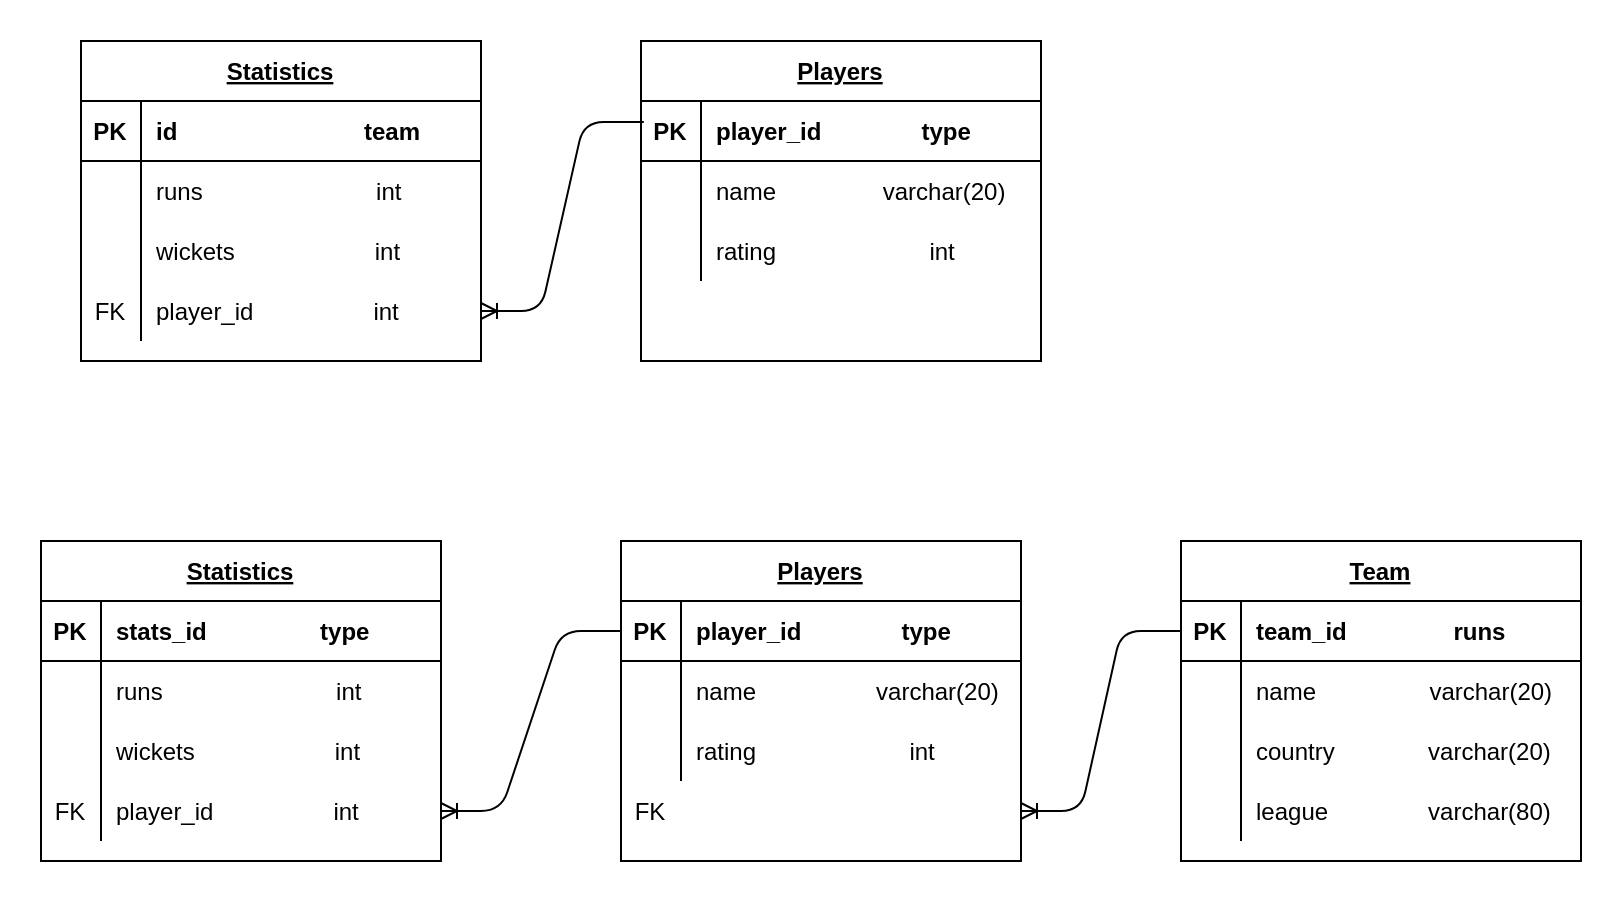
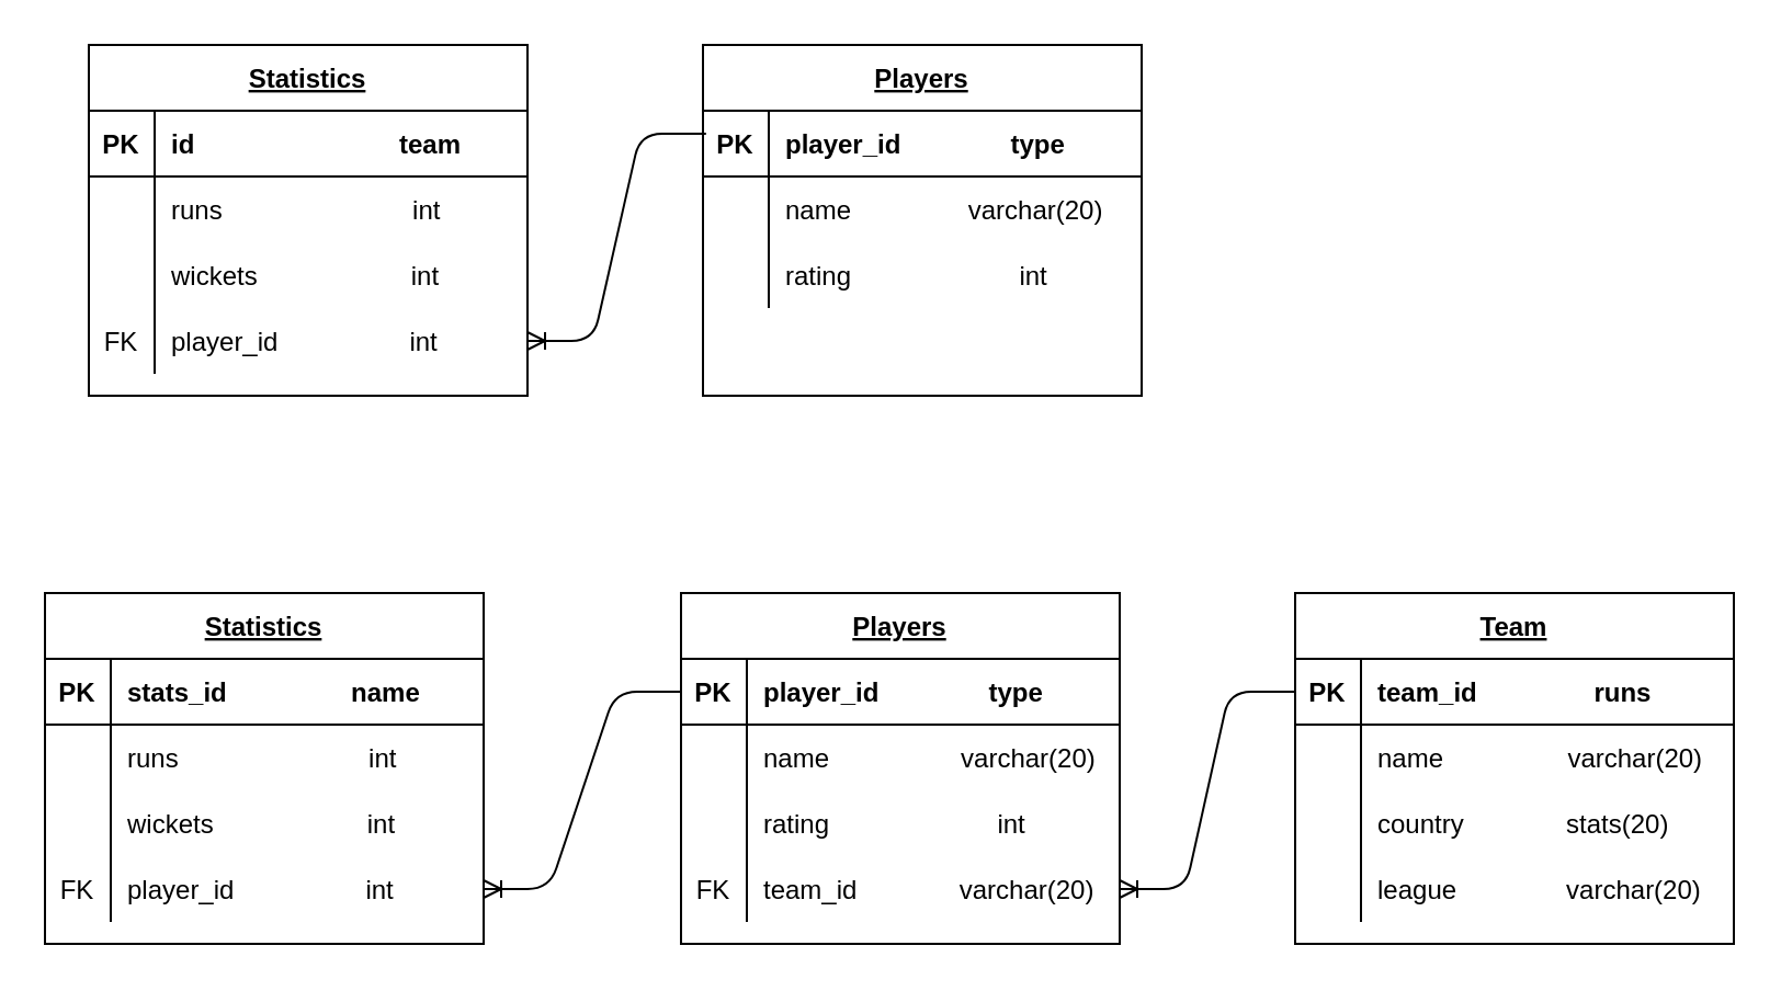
- <mxCell id="59" value="stats_id                 type" style="shape=partialRectangle;connectable=0;fillColor=none;top=0;left=0;bottom=0;right=0;align=left;spacingLeft=6;fontStyle=1;overflow=hidden;" parent="57" vertex="1"><mxGeometry x="30" width="170" height="30" as="geometry" /></mxCell>
+ <mxCell id="59" value="stats_id                 name" style="shape=partialRectangle;connectable=0;fillColor=none;top=0;left=0;bottom=0;right=0;align=left;spacingLeft=6;fontStyle=1;overflow=hidden;" parent="57" vertex="1"><mxGeometry x="30" width="170" height="30" as="geometry" /></mxCell>
- <mxCell id="52" value="country              varchar(20)" style="shape=partialRectangle;connectable=0;fillColor=none;top=0;left=0;bottom=0;right=0;align=left;spacingLeft=6;overflow=hidden;" parent="50" vertex="1"><mxGeometry x="30" width="170" height="30" as="geometry" /></mxCell>
+ <mxCell id="52" value="country              stats(20)" style="shape=partialRectangle;connectable=0;fillColor=none;top=0;left=0;bottom=0;right=0;align=left;spacingLeft=6;overflow=hidden;" parent="50" vertex="1"><mxGeometry x="30" width="170" height="30" as="geometry" /></mxCell>
+ <mxCell id="42" value="team_id              varchar(20)" style="shape=partialRectangle;connectable=0;fillColor=none;top=0;left=0;bottom=0;right=0;align=left;spacingLeft=6;overflow=hidden;" parent="40" vertex="1"><mxGeometry x="30" width="170" height="30" as="geometry" /></mxCell>
- <mxCell id="55" value="league               varchar(80)" style="shape=partialRectangle;connectable=0;fillColor=none;top=0;left=0;bottom=0;right=0;align=left;spacingLeft=6;overflow=hidden;" parent="53" vertex="1"><mxGeometry x="30" width="170" height="30" as="geometry" /></mxCell>
+ <mxCell id="55" value="league               varchar(20)" style="shape=partialRectangle;connectable=0;fillColor=none;top=0;left=0;bottom=0;right=0;align=left;spacingLeft=6;overflow=hidden;" parent="53" vertex="1"><mxGeometry x="30" width="170" height="30" as="geometry" /></mxCell>
